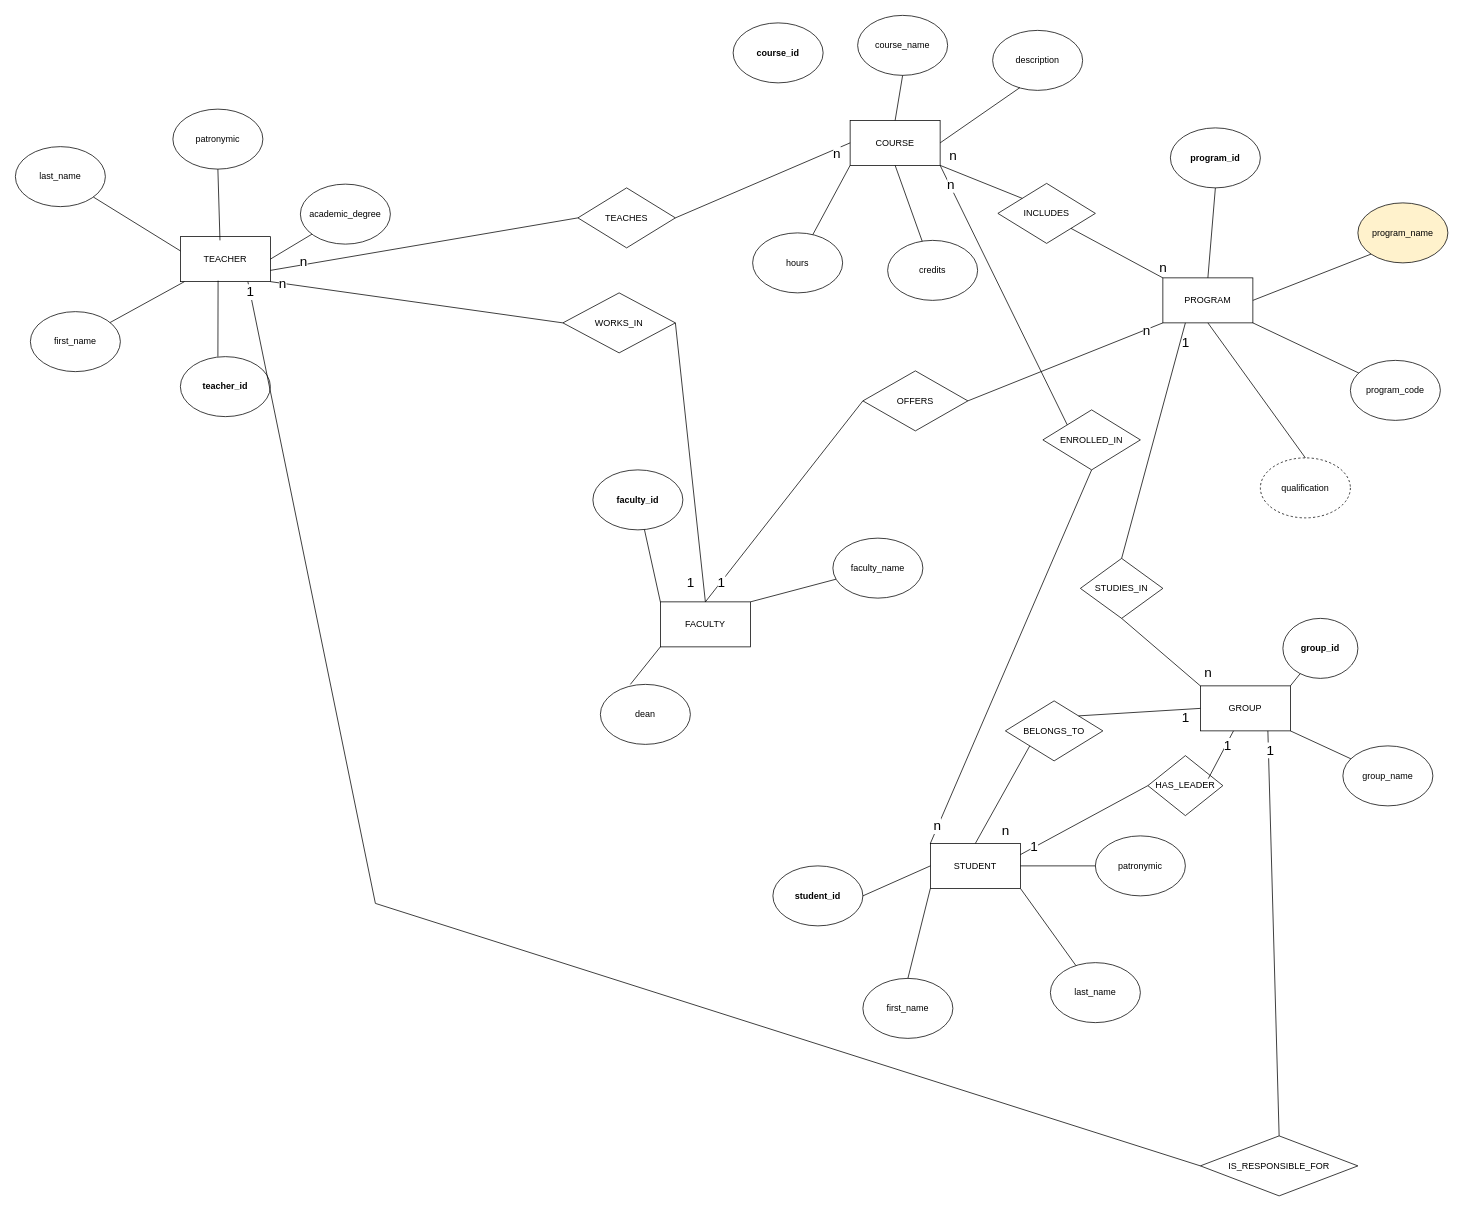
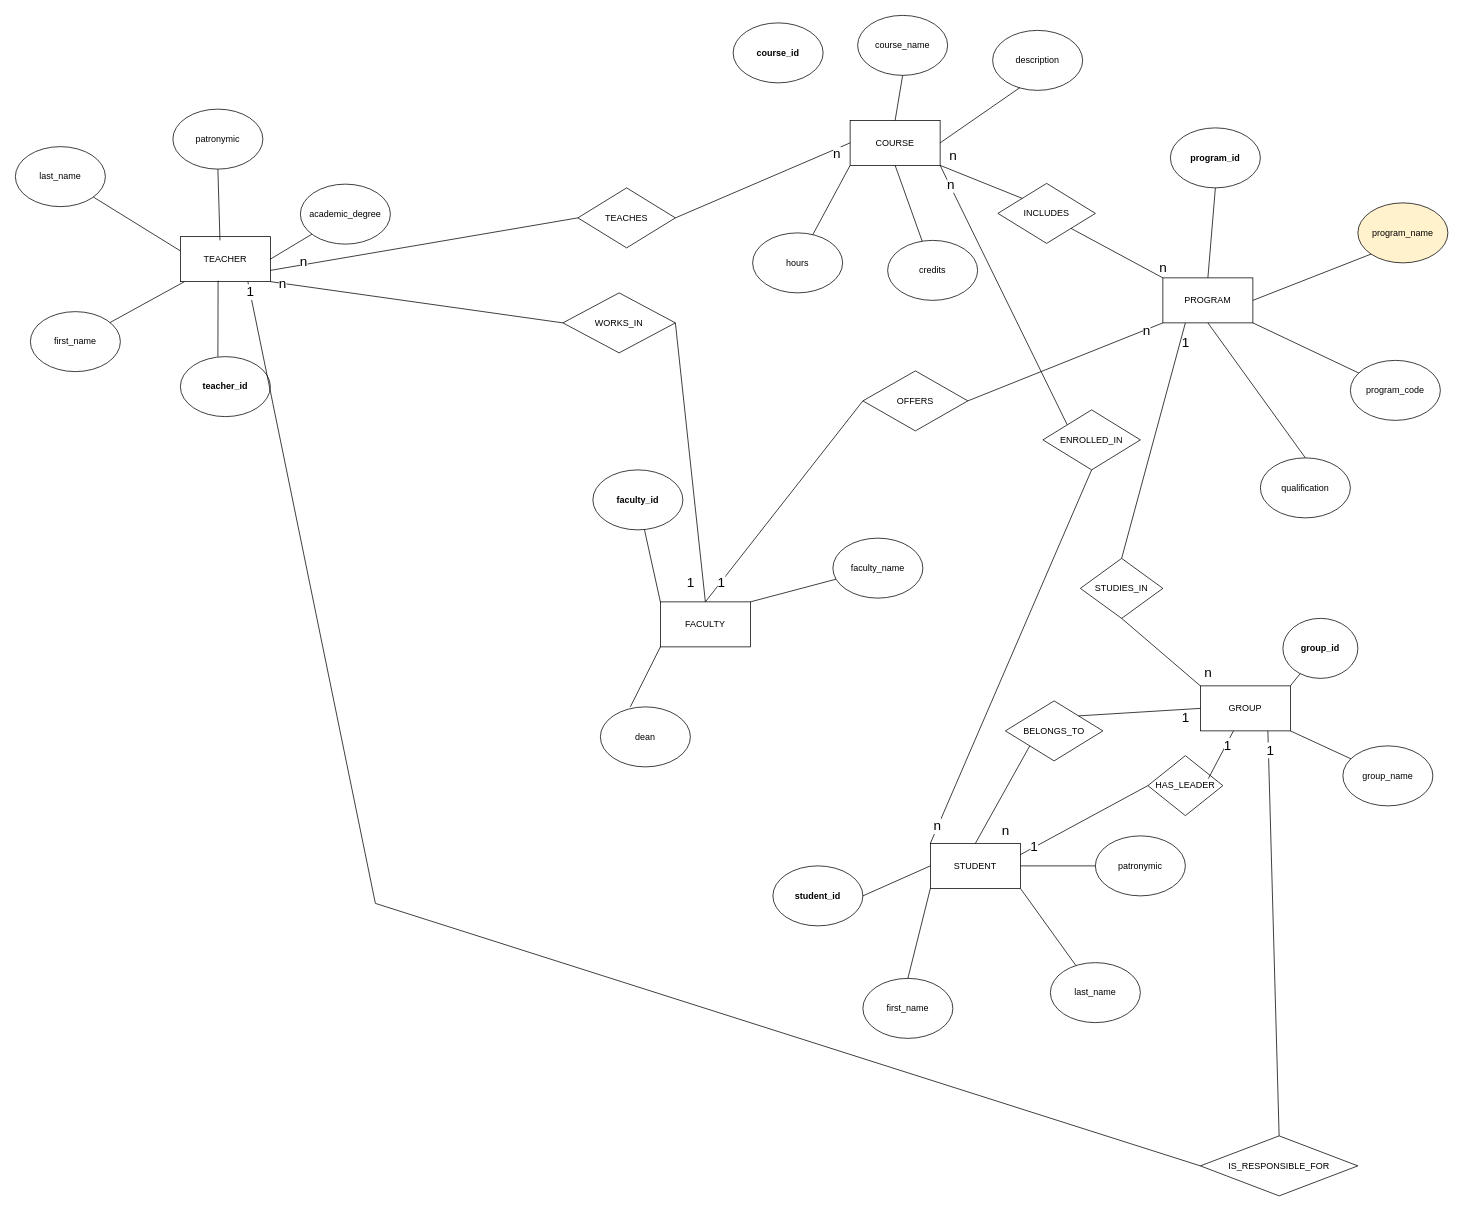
- <mxCell id="14" value="qualification" style="ellipse;whiteSpace=wrap;html=1;dashed=1;" vertex="1" parent="1"><mxGeometry x="1680" y="610" width="120" height="80" as="geometry" /></mxCell>
+ <mxCell id="14" value="qualification" style="ellipse;whiteSpace=wrap;html=1;" vertex="1" parent="1"><mxGeometry x="1680" y="610" width="120" height="80" as="geometry" /></mxCell>
- <mxCell id="10" value="dean" style="ellipse;whiteSpace=wrap;html=1;" vertex="1" parent="1"><mxGeometry x="800" y="912" width="120" height="80" as="geometry" /></mxCell>
+ <mxCell id="10" value="dean" style="ellipse;whiteSpace=wrap;html=1;" vertex="1" parent="1"><mxGeometry x="800" y="942" width="120" height="80" as="geometry" /></mxCell>
